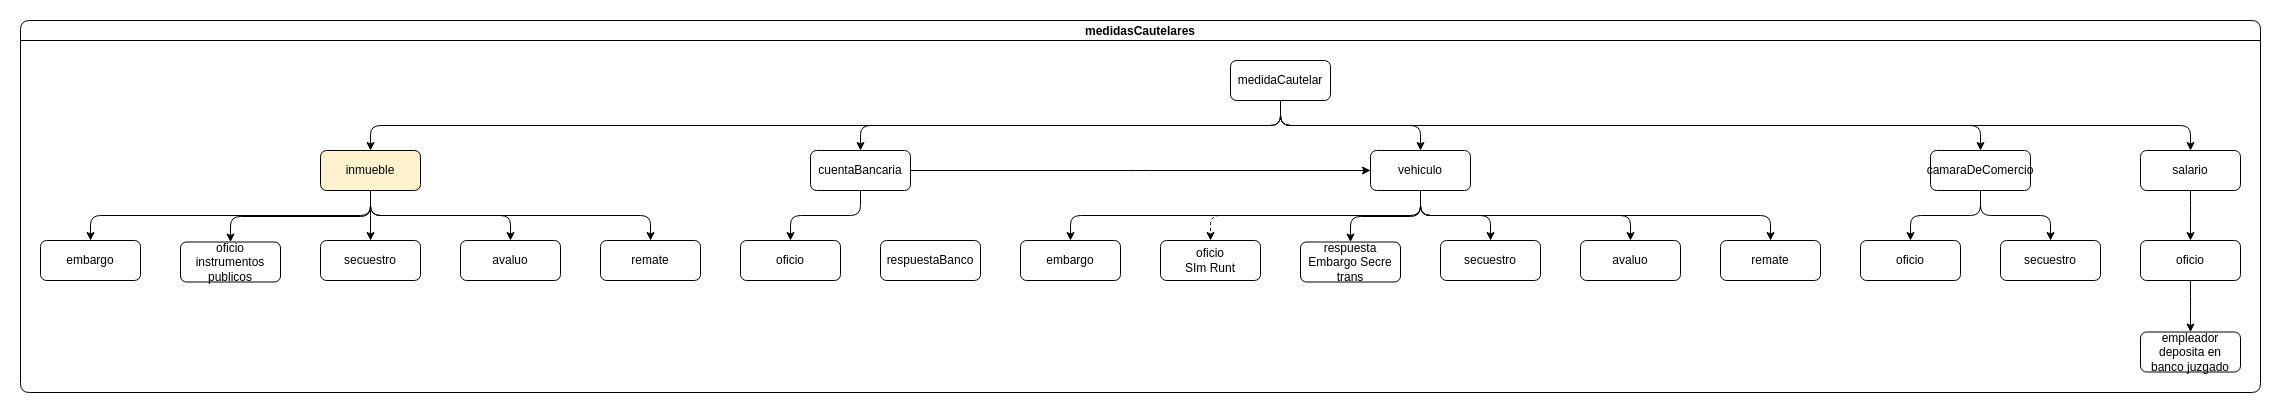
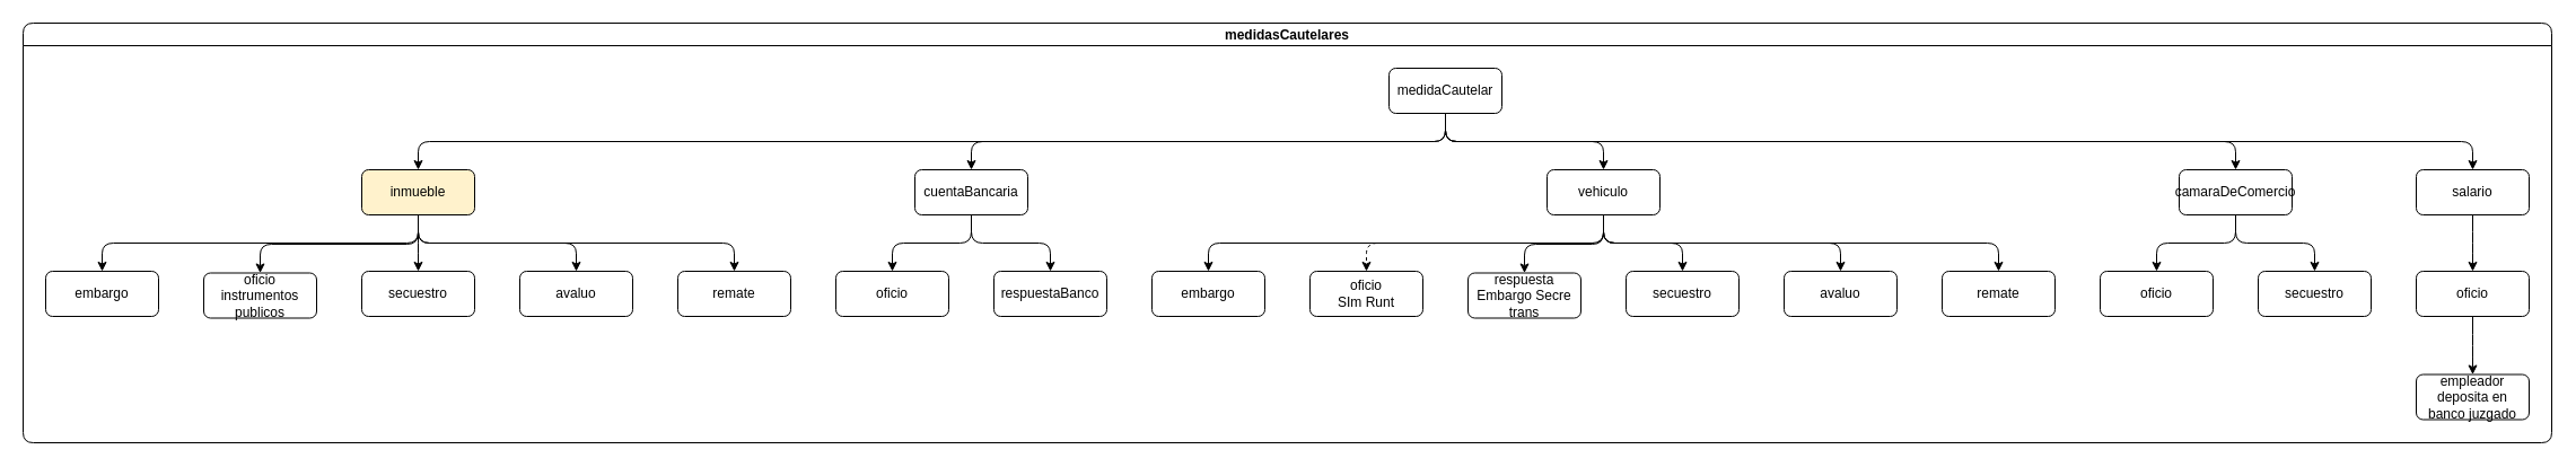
- <mxCell id="20" value="" style="edgeStyle=elbowEdgeStyle;elbow=vertical;html=1;rounded=1;curved=0;sourcePerimeterSpacing=0;targetPerimeterSpacing=0;startSize=6;endSize=6;" parent="2" source="9" target="23" edge="1"><mxGeometry relative="1" as="geometry"><mxPoint x="-7429.85" y="180" as="sourcePoint" /></mxGeometry></mxCell>
+ <mxCell id="20" value="" style="edgeStyle=elbowEdgeStyle;elbow=vertical;html=1;rounded=1;curved=0;sourcePerimeterSpacing=0;targetPerimeterSpacing=0;startSize=6;endSize=6;" parent="2" source="9" target="21" edge="1"><mxGeometry relative="1" as="geometry"><mxPoint x="-7429.85" y="180" as="sourcePoint" /></mxGeometry></mxCell>
